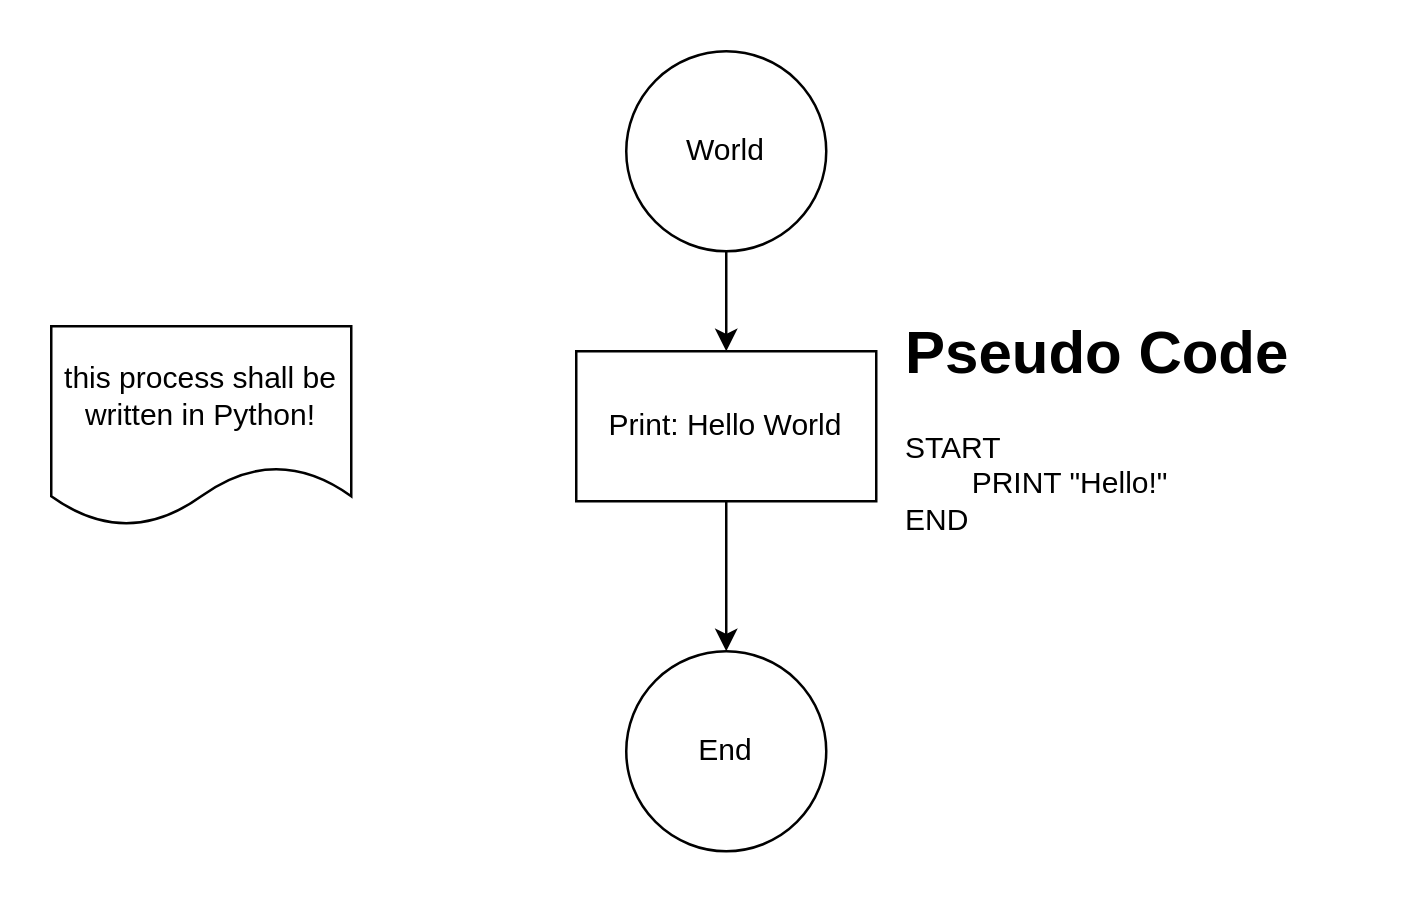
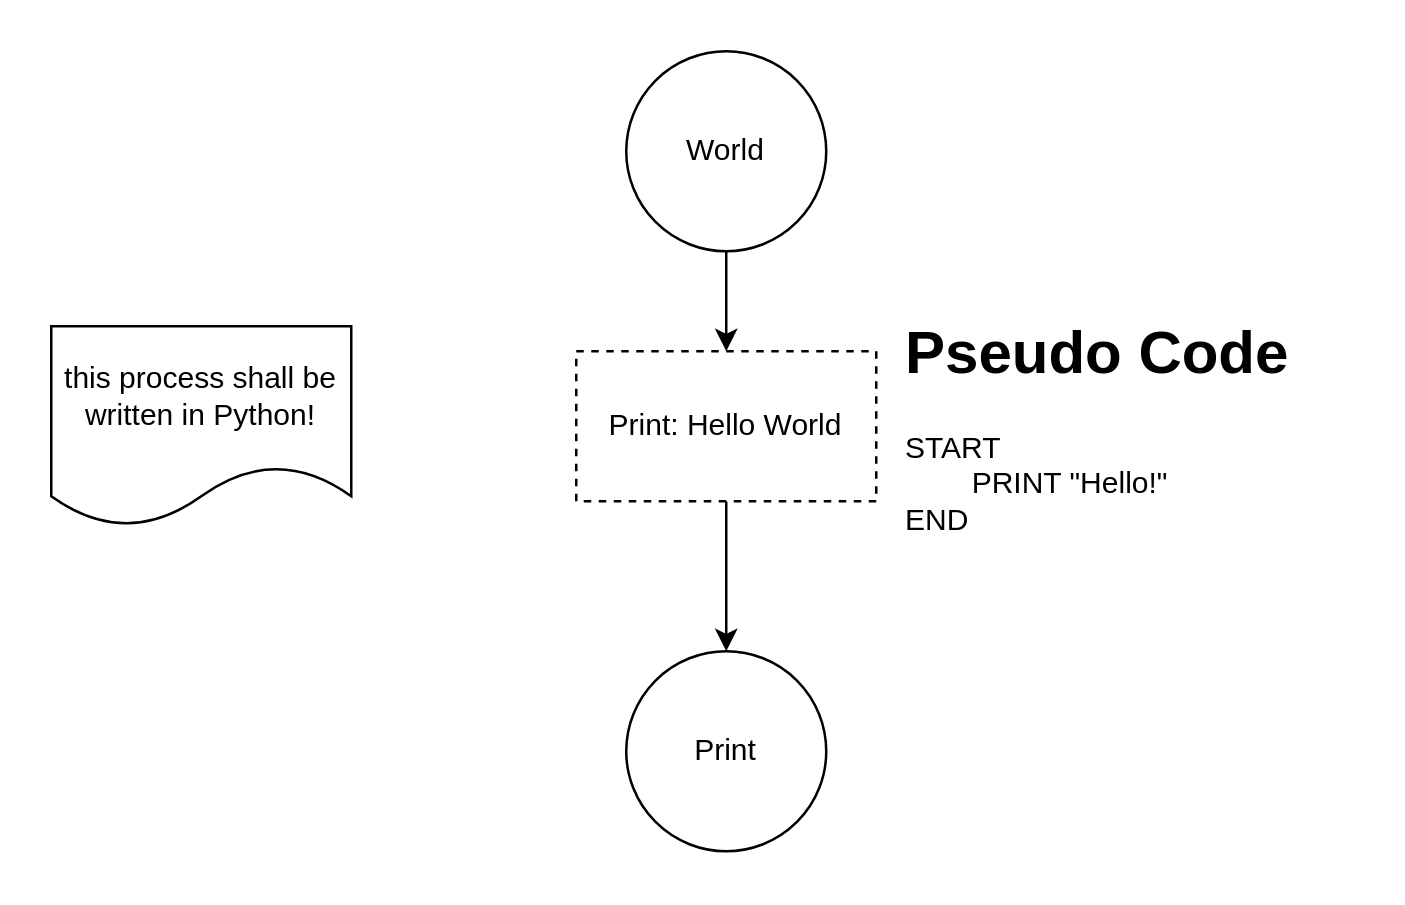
- <mxCell id="6" value="Print: Hello World" style="rounded=0;whiteSpace=wrap;html=1;" vertex="1" parent="1"><mxGeometry x="230" y="140" width="120" height="60" as="geometry" /></mxCell>
+ <mxCell id="6" value="Print: Hello World" style="rounded=0;whiteSpace=wrap;html=1;dashed=1;" vertex="1" parent="1"><mxGeometry x="230" y="140" width="120" height="60" as="geometry" /></mxCell>
- <mxCell id="4" value="End" style="ellipse;whiteSpace=wrap;html=1;aspect=fixed;" vertex="1" parent="1"><mxGeometry x="250" y="260" width="80" height="80" as="geometry" /></mxCell>
+ <mxCell id="4" value="Print" style="ellipse;whiteSpace=wrap;html=1;aspect=fixed;" vertex="1" parent="1"><mxGeometry x="250" y="260" width="80" height="80" as="geometry" /></mxCell>
